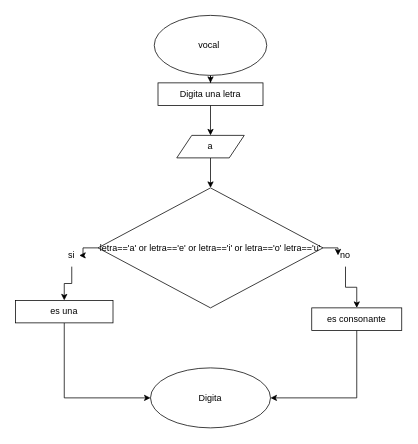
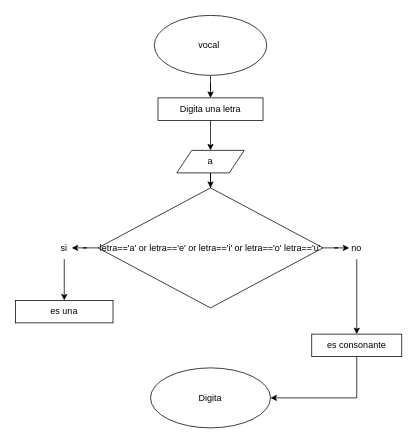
- <mxCell id="5" value="Digita una letra" style="rounded=0;whiteSpace=wrap;html=1;" vertex="1" parent="1"><mxGeometry x="210" y="110" width="140" height="30" as="geometry" /></mxCell>
+ <mxCell id="5" value="Digita una letra" style="rounded=0;whiteSpace=wrap;html=1;" vertex="1" parent="1"><mxGeometry x="210" y="130" width="140" height="30" as="geometry" /></mxCell>
- <mxCell id="7" value="a" style="shape=parallelogram;perimeter=parallelogramPerimeter;whiteSpace=wrap;html=1;fixedSize=1;" vertex="1" parent="1"><mxGeometry x="235" y="180" width="90" height="30" as="geometry" /></mxCell>
+ <mxCell id="7" value="a" style="shape=parallelogram;perimeter=parallelogramPerimeter;whiteSpace=wrap;html=1;fixedSize=1;" vertex="1" parent="1"><mxGeometry x="235" y="200" width="90" height="30" as="geometry" /></mxCell>
- <mxCell id="14" value="si" style="text;html=1;strokeColor=none;fillColor=none;align=center;verticalAlign=middle;whiteSpace=wrap;rounded=0;" vertex="1" parent="1"><mxGeometry x="85" y="325" width="20" height="30" as="geometry" /></mxCell>
+ <mxCell id="14" value="si" style="text;html=1;strokeColor=none;fillColor=none;align=center;verticalAlign=middle;whiteSpace=wrap;rounded=0;" vertex="1" parent="1"><mxGeometry x="75" y="315" width="20" height="30" as="geometry" /></mxCell>
- <mxCell id="12" value="no" style="text;html=1;strokeColor=none;fillColor=none;align=center;verticalAlign=middle;whiteSpace=wrap;rounded=0;" vertex="1" parent="1"><mxGeometry x="450" y="325" width="20" height="30" as="geometry" /></mxCell>
+ <mxCell id="12" value="no" style="text;html=1;strokeColor=none;fillColor=none;align=center;verticalAlign=middle;whiteSpace=wrap;rounded=0;" vertex="1" parent="1"><mxGeometry x="465" y="315" width="20" height="30" as="geometry" /></mxCell>
- <mxCell id="16" value="es consonante" style="rounded=0;whiteSpace=wrap;html=1;" vertex="1" parent="1"><mxGeometry x="415" y="410" width="120" height="30" as="geometry" /></mxCell>
+ <mxCell id="16" value="es consonante" style="rounded=0;whiteSpace=wrap;html=1;" vertex="1" parent="1"><mxGeometry x="415" y="445" width="120" height="30" as="geometry" /></mxCell>
- <mxCell id="17" style="edgeStyle=orthogonalEdgeStyle;rounded=0;orthogonalLoop=1;jettySize=auto;html=1;exitX=0.5;exitY=1;exitDx=0;exitDy=0;entryX=0;entryY=0.5;entryDx=0;entryDy=0;" edge="1" parent="1" source="18" target="19"><mxGeometry relative="1" as="geometry"><mxPoint x="105" y="530" as="targetPoint" /><Array as="points"><mxPoint x="85" y="530" /></Array></mxGeometry></mxCell>
